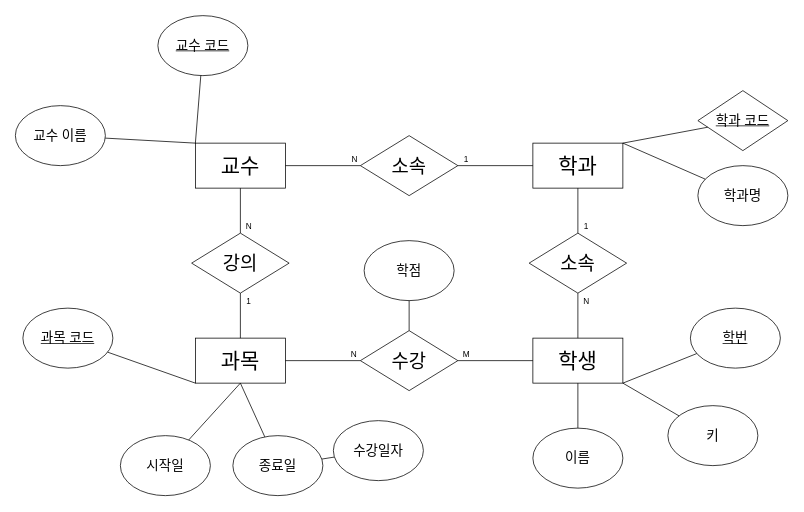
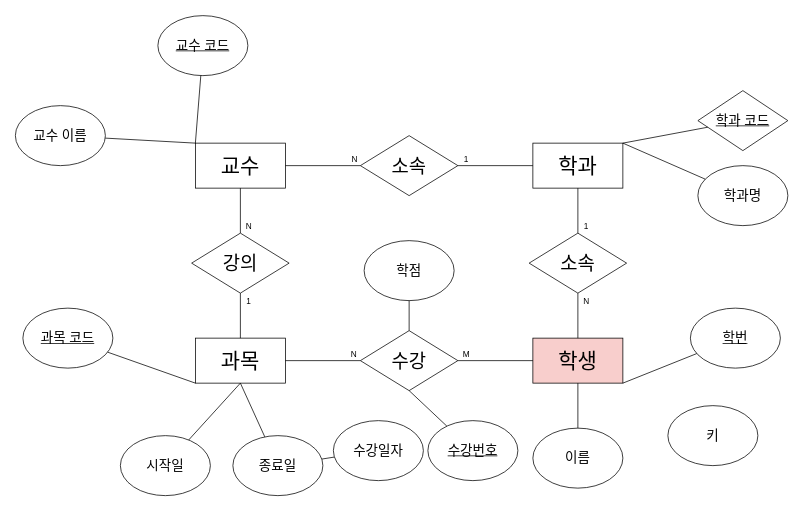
- <mxCell id="4" value="&lt;span style=&quot;font-size: 28px;&quot;&gt;학생&lt;/span&gt;" style="rounded=0;whiteSpace=wrap;html=1;" vertex="1" parent="1"><mxGeometry x="710" y="450" width="120" height="60" as="geometry" /></mxCell>
+ <mxCell id="4" value="&lt;span style=&quot;font-size: 28px;&quot;&gt;학생&lt;/span&gt;" style="rounded=0;whiteSpace=wrap;html=1;fillColor=#f8cecc;" vertex="1" parent="1"><mxGeometry x="710" y="450" width="120" height="60" as="geometry" /></mxCell>
- <mxCell id="18" value="" style="endArrow=none;html=1;rounded=0;exitX=1;exitY=1;exitDx=0;exitDy=0;" edge="1" parent="1" source="4" target="15"><mxGeometry width="50" height="50" relative="1" as="geometry"><mxPoint x="843" y="514" as="sourcePoint" /><mxPoint x="937" y="479" as="targetPoint" /></mxGeometry></mxCell>
+ <mxCell id="48" value="" style="endArrow=none;html=1;rounded=0;exitX=0.5;exitY=1;exitDx=0;exitDy=0;" edge="1" parent="1" source="37" target="47"><mxGeometry width="50" height="50" relative="1" as="geometry"><mxPoint x="620" y="490" as="sourcePoint" /><mxPoint x="720" y="490" as="targetPoint" /></mxGeometry></mxCell>
+ <mxCell id="47" value="&lt;span style=&quot;font-size: 18px;&quot;&gt;&lt;u&gt;수강번호&lt;/u&gt;&lt;/span&gt;" style="ellipse;whiteSpace=wrap;html=1;" vertex="1" parent="1"><mxGeometry x="570" y="560" width="120" height="80" as="geometry" /></mxCell>
